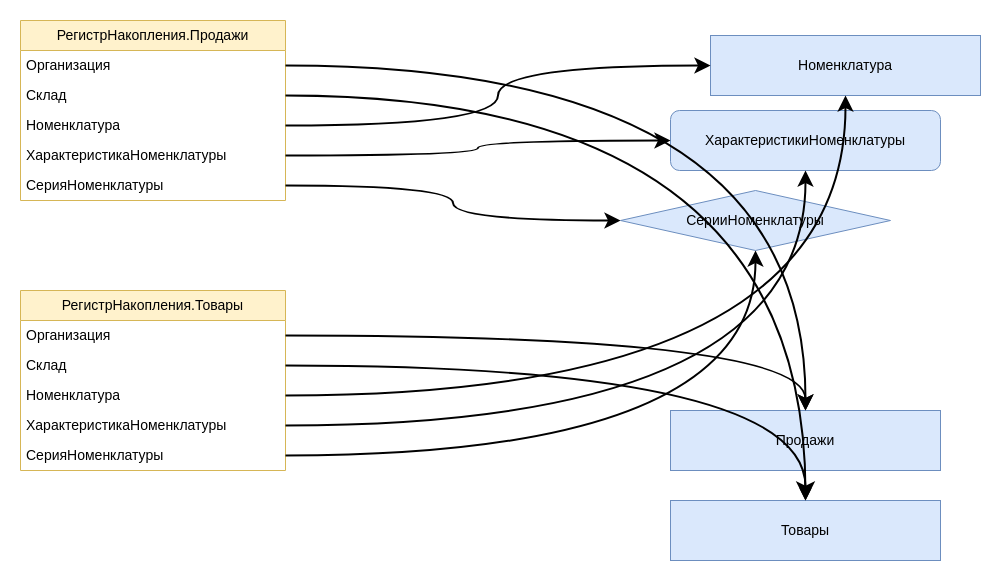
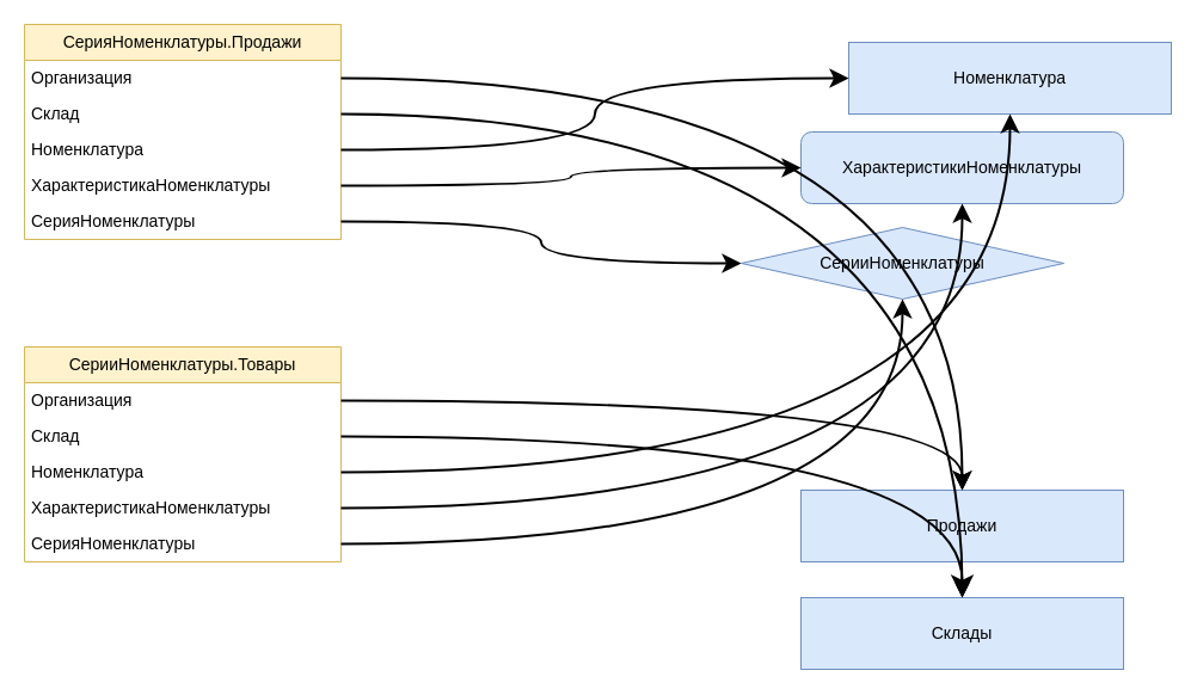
- <mxCell id="2" value="РегистрНакопления.Продажи" style="swimlane;fontStyle=0;childLayout=stackLayout;horizontal=1;startSize=30;horizontalStack=0;resizeParent=1;resizeParentMax=0;resizeLast=0;collapsible=1;marginBottom=0;whiteSpace=wrap;html=1;fontSize=14;fillColor=#fff2cc;strokeColor=#d6b656;" vertex="1" parent="1"><mxGeometry x="20" y="20" width="265" height="180" as="geometry" /></mxCell>
+ <mxCell id="2" value="СерияНоменклатуры.Продажи" style="swimlane;fontStyle=0;childLayout=stackLayout;horizontal=1;startSize=30;horizontalStack=0;resizeParent=1;resizeParentMax=0;resizeLast=0;collapsible=1;marginBottom=0;whiteSpace=wrap;html=1;fontSize=14;fillColor=#fff2cc;strokeColor=#d6b656;" vertex="1" parent="1"><mxGeometry x="20" y="20" width="265" height="180" as="geometry" /></mxCell>
- <mxCell id="14" value="РегистрНакопления.Товары" style="swimlane;fontStyle=0;childLayout=stackLayout;horizontal=1;startSize=30;horizontalStack=0;resizeParent=1;resizeParentMax=0;resizeLast=0;collapsible=1;marginBottom=0;whiteSpace=wrap;html=1;fontSize=14;fillColor=#fff2cc;strokeColor=#d6b656;rounded=0;shadow=0;" vertex="1" parent="1"><mxGeometry x="20" y="290" width="265" height="180" as="geometry"><mxRectangle x="40" y="260" width="220" height="30" as="alternateBounds" /></mxGeometry></mxCell>
+ <mxCell id="14" value="СерииНоменклатуры.Товары" style="swimlane;fontStyle=0;childLayout=stackLayout;horizontal=1;startSize=30;horizontalStack=0;resizeParent=1;resizeParentMax=0;resizeLast=0;collapsible=1;marginBottom=0;whiteSpace=wrap;html=1;fontSize=14;fillColor=#fff2cc;strokeColor=#d6b656;rounded=0;shadow=0;" vertex="1" parent="1"><mxGeometry x="20" y="290" width="265" height="180" as="geometry"><mxRectangle x="40" y="260" width="220" height="30" as="alternateBounds" /></mxGeometry></mxCell>
- <mxCell id="26" value="Товары" style="rounded=0;whiteSpace=wrap;html=1;fontSize=14;fillColor=#dae8fc;strokeColor=#6c8ebf;" vertex="1" parent="1"><mxGeometry x="670" y="500" width="270" height="60" as="geometry" /></mxCell>
+ <mxCell id="26" value="Склады" style="rounded=0;whiteSpace=wrap;html=1;fontSize=14;fillColor=#dae8fc;strokeColor=#6c8ebf;" vertex="1" parent="1"><mxGeometry x="670" y="500" width="270" height="60" as="geometry" /></mxCell>
